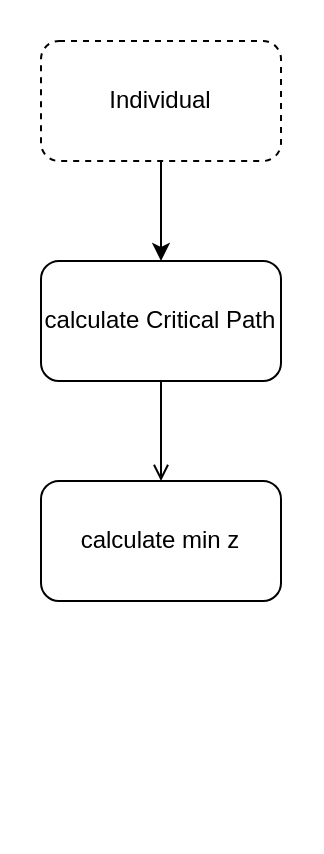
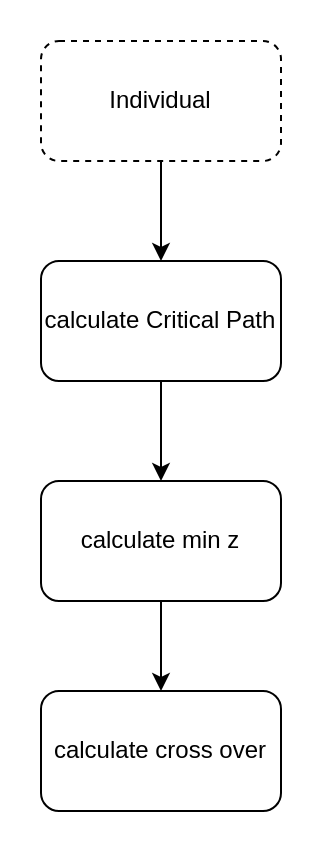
- <mxCell id="6" value="" style="endArrow=open;html=1;rounded=0;entryX=0.5;entryY=0;entryDx=0;entryDy=0;exitX=0.5;exitY=1;exitDx=0;exitDy=0;" edge="1" parent="1" source="3" target="5"><mxGeometry width="50" height="50" relative="1" as="geometry"><mxPoint x="-140" y="260" as="sourcePoint" /><mxPoint x="-90" y="210" as="targetPoint" /></mxGeometry></mxCell>
+ <mxCell id="6" value="" style="endArrow=classic;html=1;rounded=0;entryX=0.5;entryY=0;entryDx=0;entryDy=0;exitX=0.5;exitY=1;exitDx=0;exitDy=0;" edge="1" parent="1" source="3" target="5"><mxGeometry width="50" height="50" relative="1" as="geometry"><mxPoint x="-140" y="260" as="sourcePoint" /><mxPoint x="-90" y="210" as="targetPoint" /></mxGeometry></mxCell>
+ <mxCell id="8" value="" style="endArrow=classic;html=1;rounded=0;entryX=0.5;entryY=0;entryDx=0;entryDy=0;exitX=0.5;exitY=1;exitDx=0;exitDy=0;" edge="1" parent="1" source="5" target="7"><mxGeometry width="50" height="50" relative="1" as="geometry"><mxPoint x="-270" y="320" as="sourcePoint" /><mxPoint x="-220" y="270" as="targetPoint" /></mxGeometry></mxCell>
+ <mxCell id="7" value="calculate cross over" style="rounded=1;whiteSpace=wrap;html=1;" vertex="1" parent="1"><mxGeometry x="20" y="345" width="120" height="60" as="geometry" /></mxCell>
